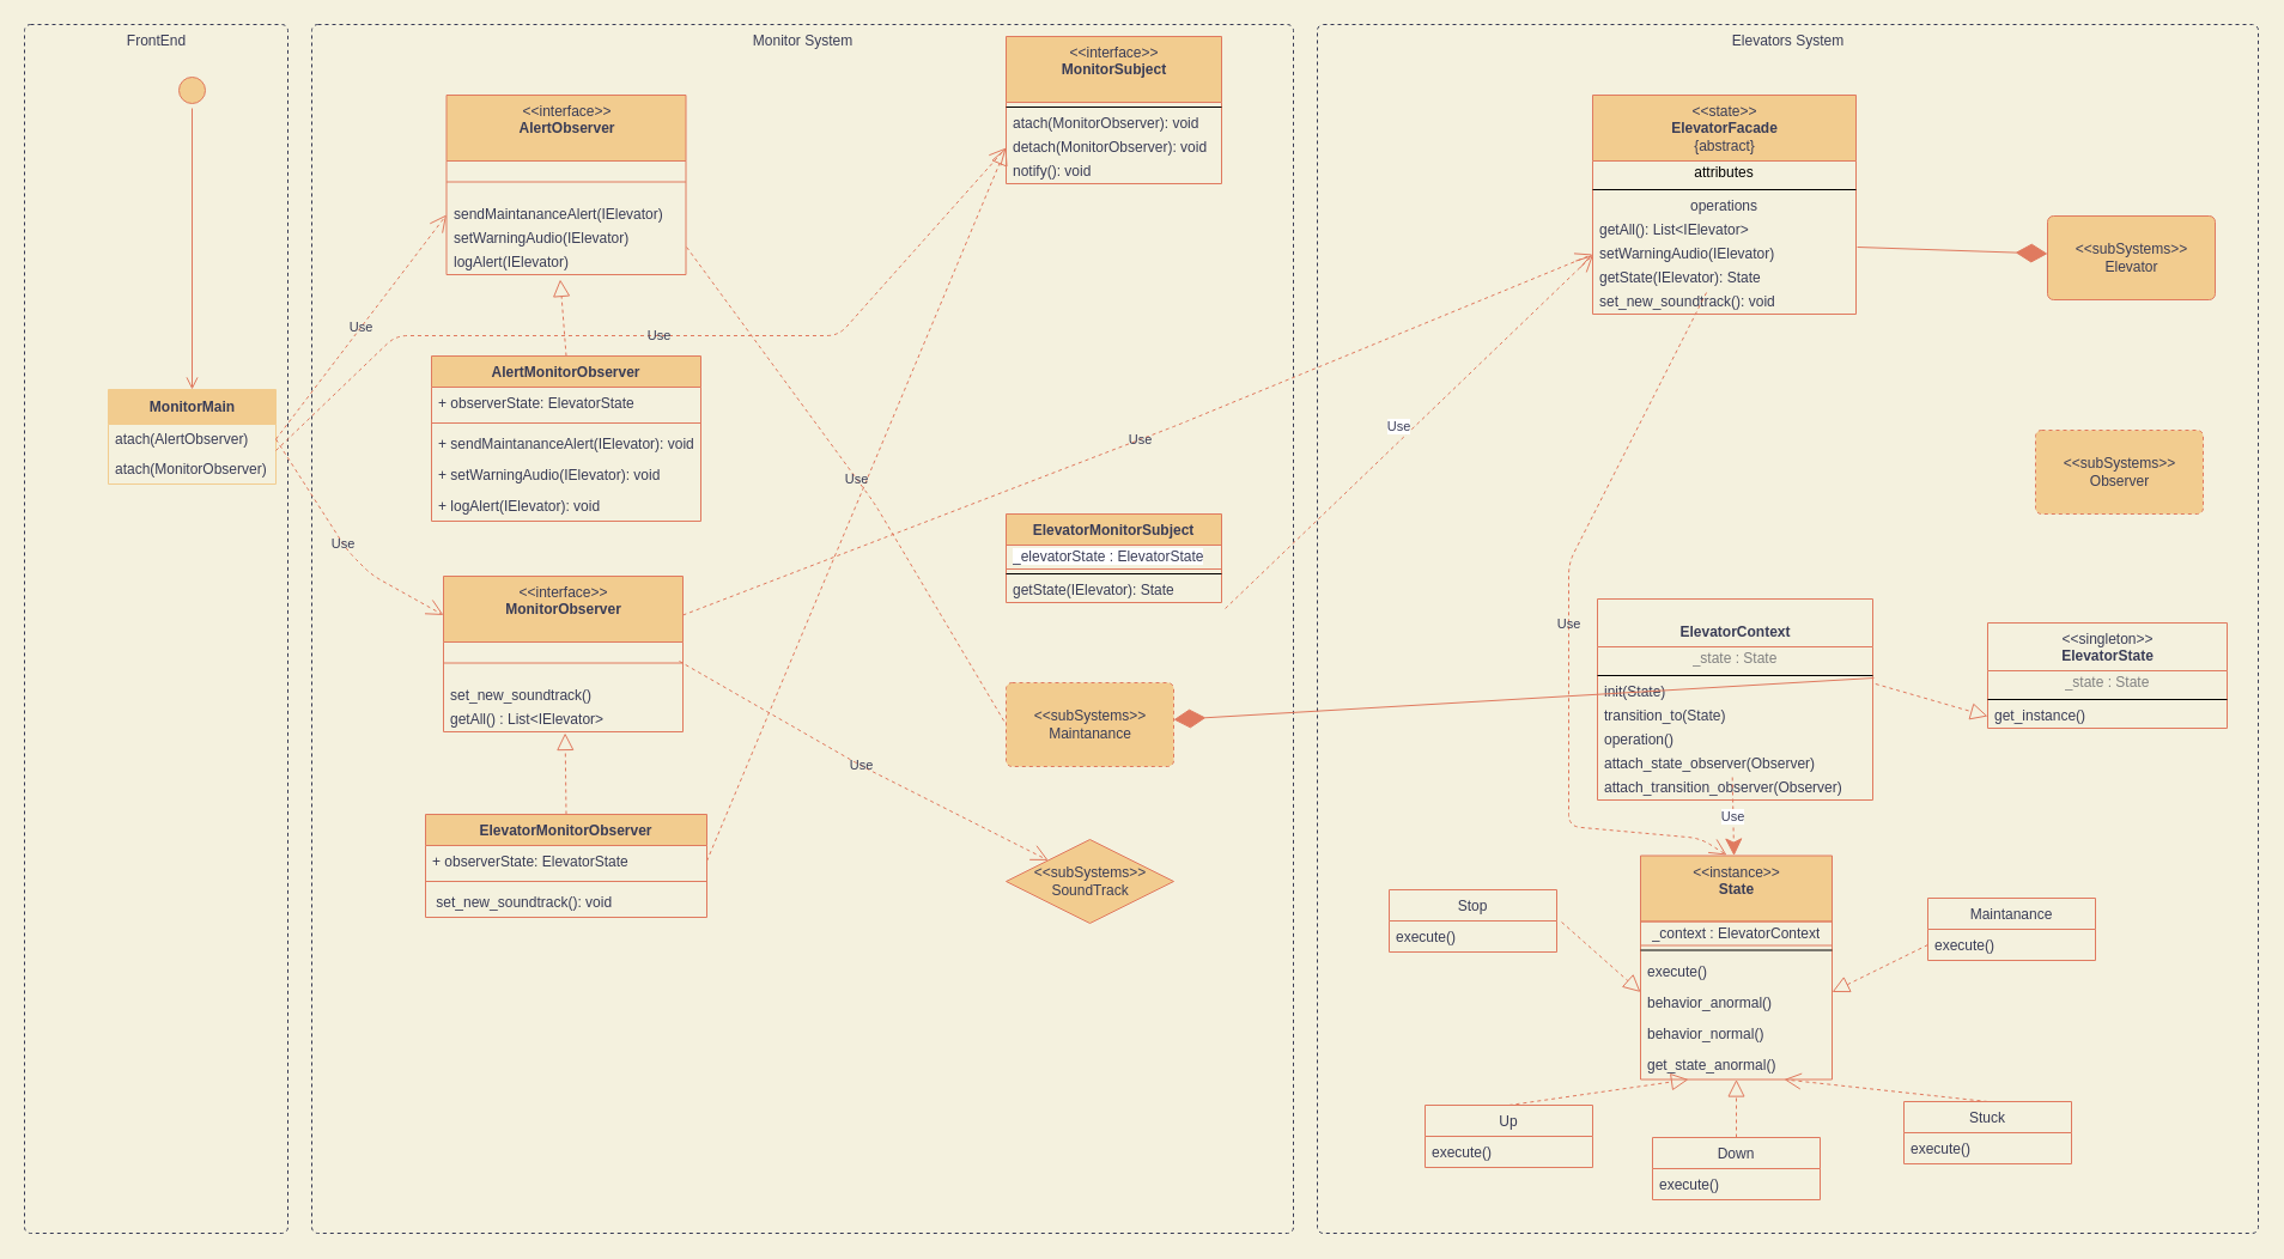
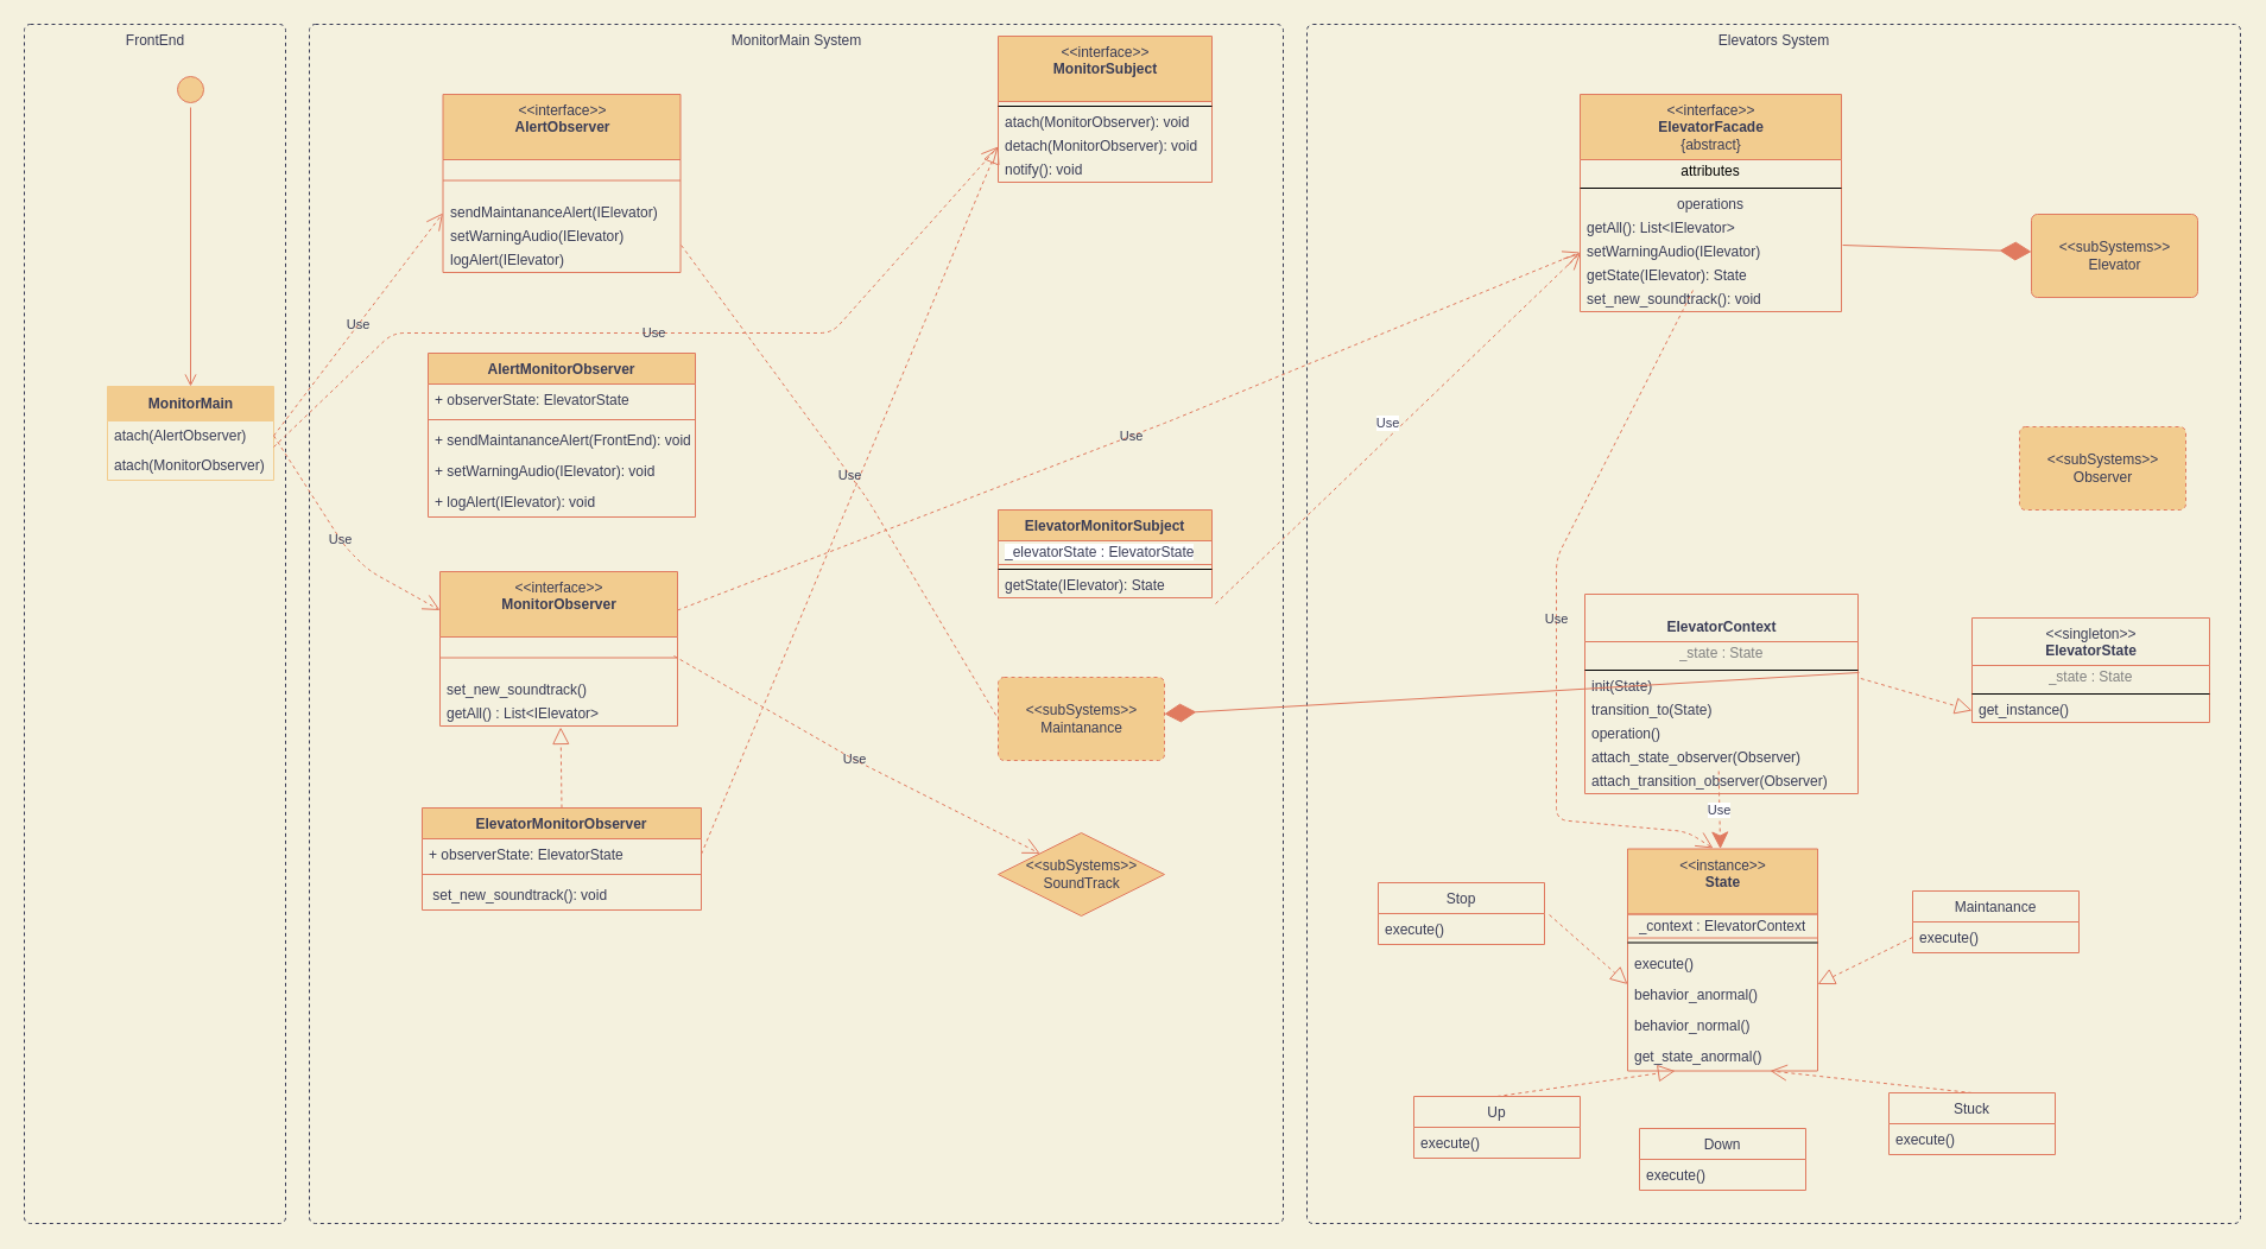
- <mxCell id="3" value="Monitor System" style="html=1;align=center;verticalAlign=top;rounded=1;absoluteArcSize=1;arcSize=10;dashed=1;fillColor=none;strokeColor=#393C56;fontColor=#393C56;" parent="1" vertex="1"><mxGeometry x="260" y="20" width="820" height="1010" as="geometry" /></mxCell>
+ <mxCell id="3" value="MonitorMain System" style="html=1;align=center;verticalAlign=top;rounded=1;absoluteArcSize=1;arcSize=10;dashed=1;fillColor=none;strokeColor=#393C56;fontColor=#393C56;" parent="1" vertex="1"><mxGeometry x="260" y="20" width="820" height="1010" as="geometry" /></mxCell>
- <mxCell id="61" value="&amp;lt;&amp;lt;state&amp;gt;&amp;gt;&lt;br&gt;&lt;b&gt;ElevatorFacade&lt;/b&gt;&lt;br&gt;{abstract}" style="swimlane;fontStyle=0;align=center;verticalAlign=top;childLayout=stackLayout;horizontal=1;startSize=55;horizontalStack=0;resizeParent=1;resizeParentMax=0;resizeLast=0;collapsible=0;marginBottom=0;html=1;labelBackgroundColor=none;strokeColor=#E07A5F;fillColor=#F2CC8F;gradientColor=none;fontColor=#393C56;" parent="1" vertex="1"><mxGeometry x="1330" y="79" width="220" height="183" as="geometry" /></mxCell>
+ <mxCell id="61" value="&amp;lt;&amp;lt;interface&amp;gt;&amp;gt;&lt;br&gt;&lt;b&gt;ElevatorFacade&lt;/b&gt;&lt;br&gt;{abstract}" style="swimlane;fontStyle=0;align=center;verticalAlign=top;childLayout=stackLayout;horizontal=1;startSize=55;horizontalStack=0;resizeParent=1;resizeParentMax=0;resizeLast=0;collapsible=0;marginBottom=0;html=1;labelBackgroundColor=none;strokeColor=#E07A5F;fillColor=#F2CC8F;gradientColor=none;fontColor=#393C56;" parent="1" vertex="1"><mxGeometry x="1330" y="79" width="220" height="183" as="geometry" /></mxCell>
- <mxCell id="21" value="" style="endArrow=block;dashed=1;endFill=0;endSize=12;html=1;strokeColor=#E07A5F;fillColor=#F2CC8F;fontColor=#000000;exitX=0.5;exitY=0;exitDx=0;exitDy=0;entryX=0.475;entryY=1.2;entryDx=0;entryDy=0;entryPerimeter=0;" parent="1" source="15" target="9" edge="1"><mxGeometry width="160" relative="1" as="geometry"><mxPoint x="420" y="260" as="sourcePoint" /><mxPoint x="463" y="230" as="targetPoint" /></mxGeometry></mxCell>
- <mxCell id="18" value="+ sendMaintananceAlert(IElevator): void" style="text;strokeColor=none;fillColor=none;align=left;verticalAlign=top;spacingLeft=4;spacingRight=4;overflow=hidden;rotatable=0;points=[[0,0.5],[1,0.5]];portConstraint=eastwest;fontColor=#393C56;" parent="15" vertex="1"><mxGeometry y="60" width="225" height="26" as="geometry" /></mxCell>
+ <mxCell id="18" value="+ sendMaintananceAlert(FrontEnd): void" style="text;strokeColor=none;fillColor=none;align=left;verticalAlign=top;spacingLeft=4;spacingRight=4;overflow=hidden;rotatable=0;points=[[0,0.5],[1,0.5]];portConstraint=eastwest;fontColor=#393C56;" parent="15" vertex="1"><mxGeometry y="60" width="225" height="26" as="geometry" /></mxCell>
- <mxCell id="47" value="" style="endArrow=block;dashed=1;endFill=0;endSize=12;html=1;strokeColor=#E07A5F;fillColor=#F2CC8F;fontColor=#393C56;exitX=0.5;exitY=0;exitDx=0;exitDy=0;entryX=0.5;entryY=1;entryDx=0;entryDy=0;" parent="1" source="92" target="26" edge="1"><mxGeometry width="160" relative="1" as="geometry"><mxPoint x="1230" y="910" as="sourcePoint" /><mxPoint x="1440" y="780" as="targetPoint" /></mxGeometry></mxCell>
